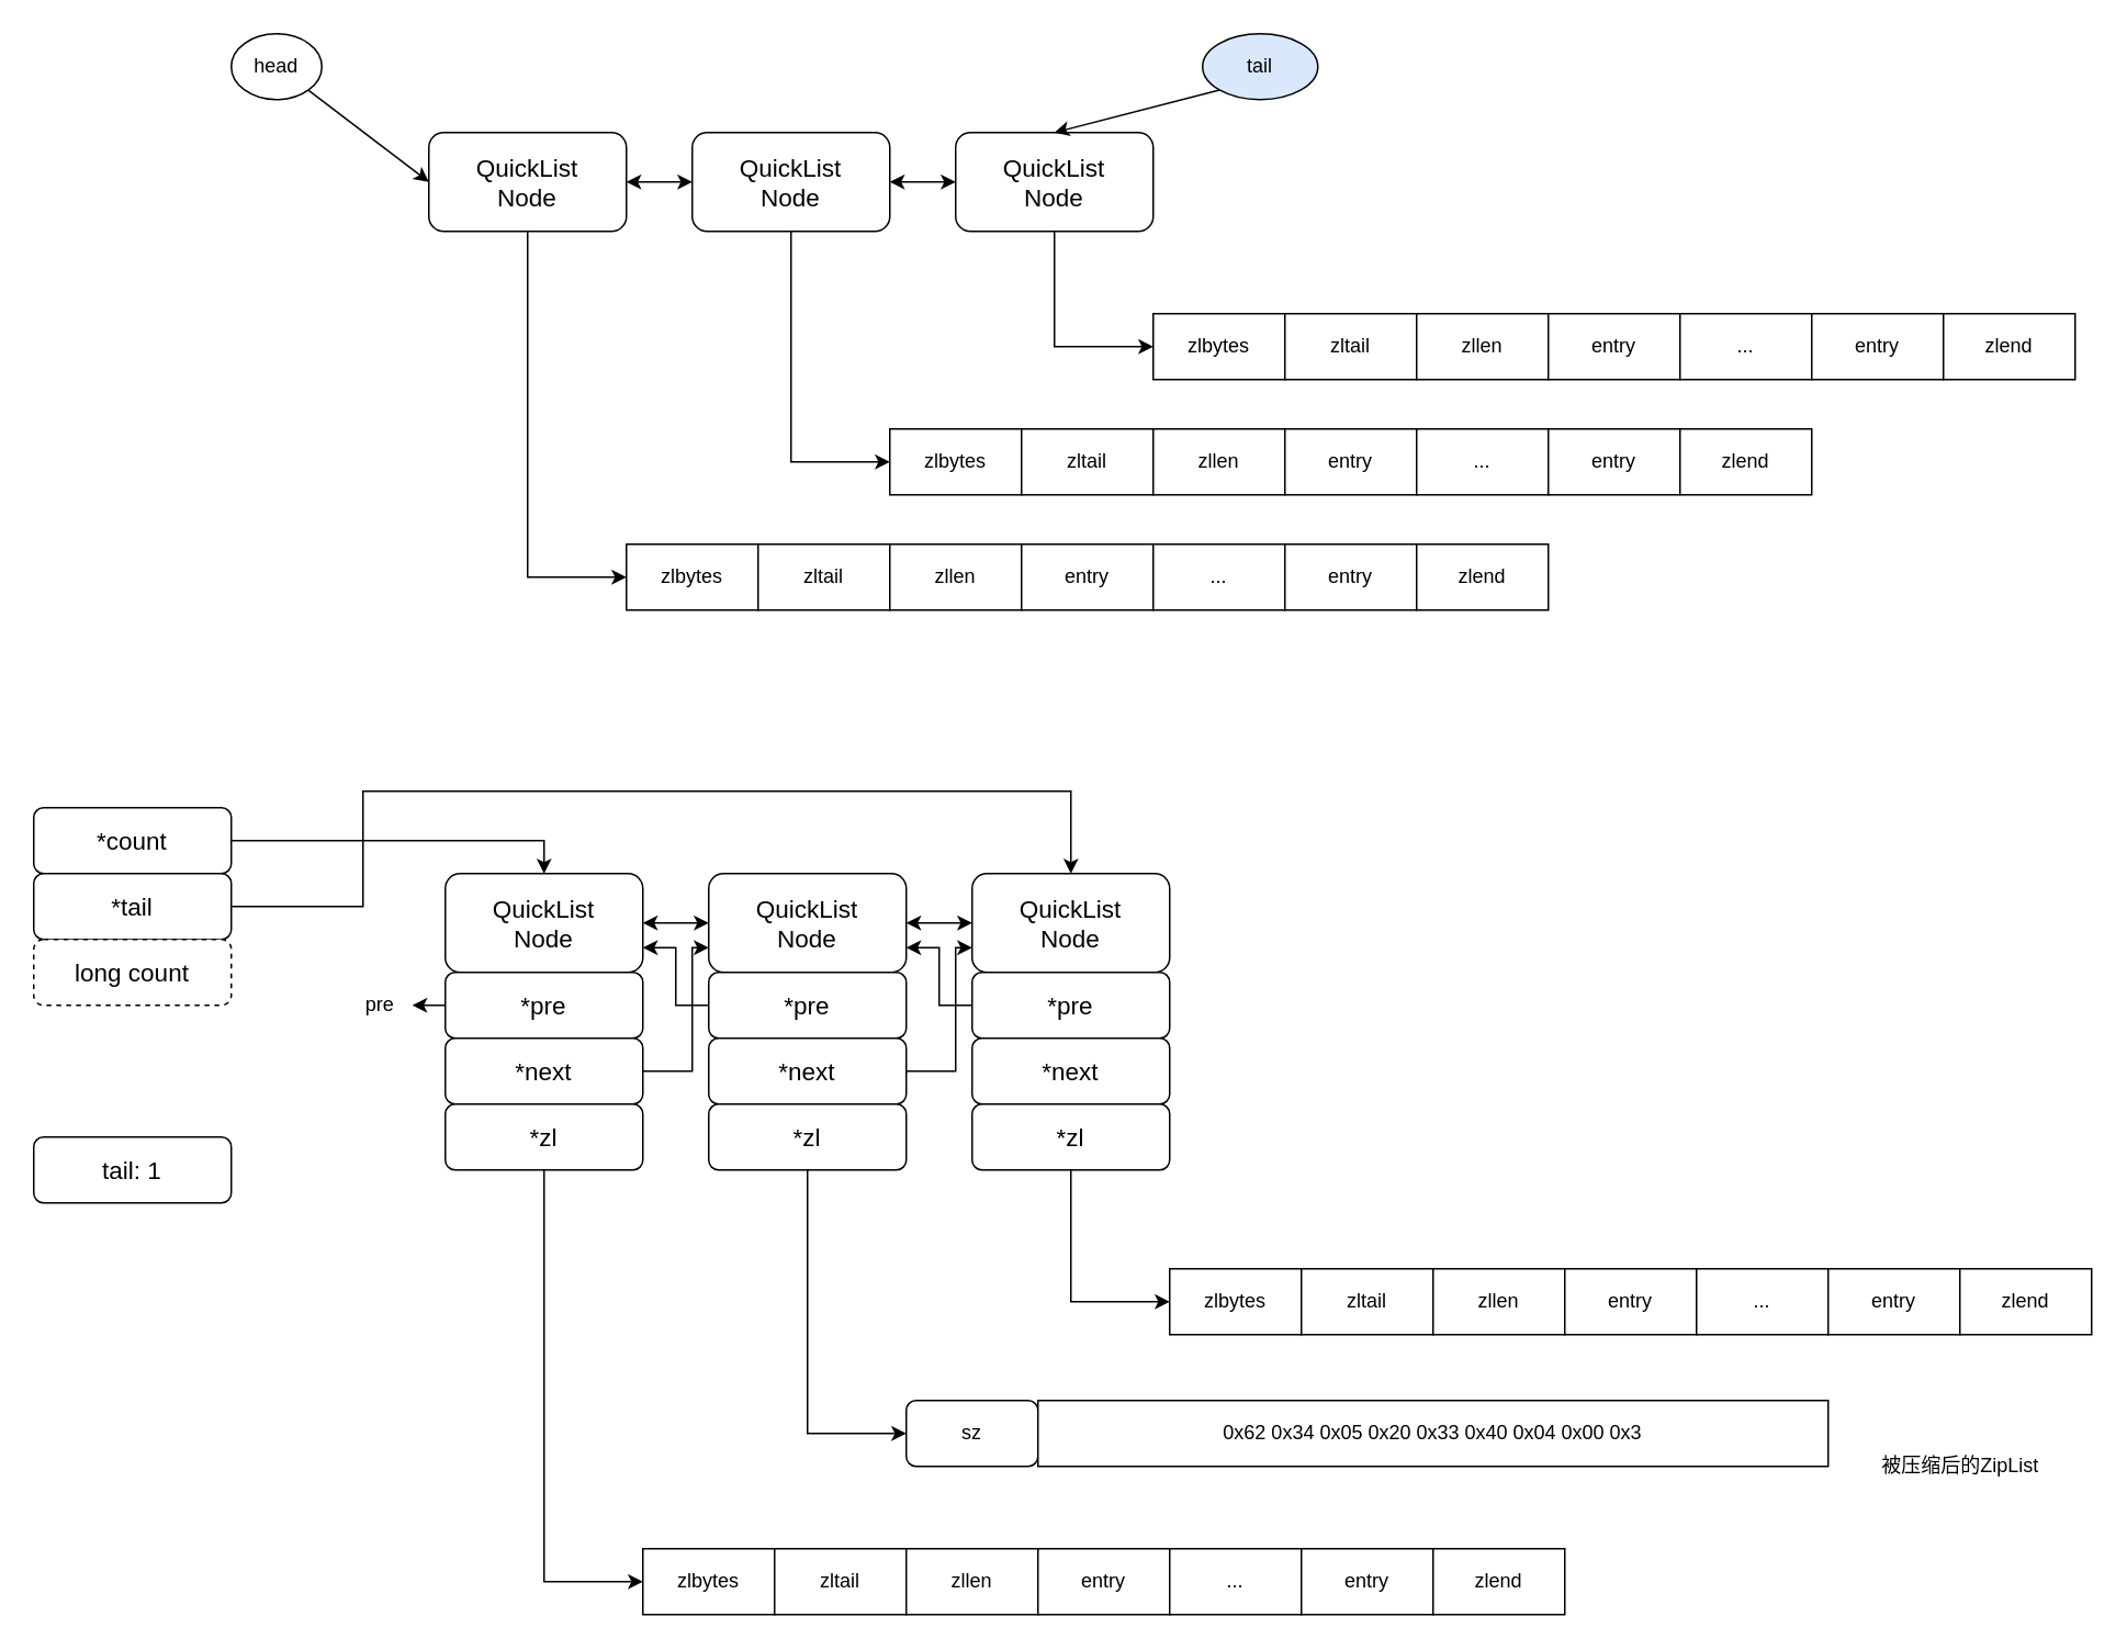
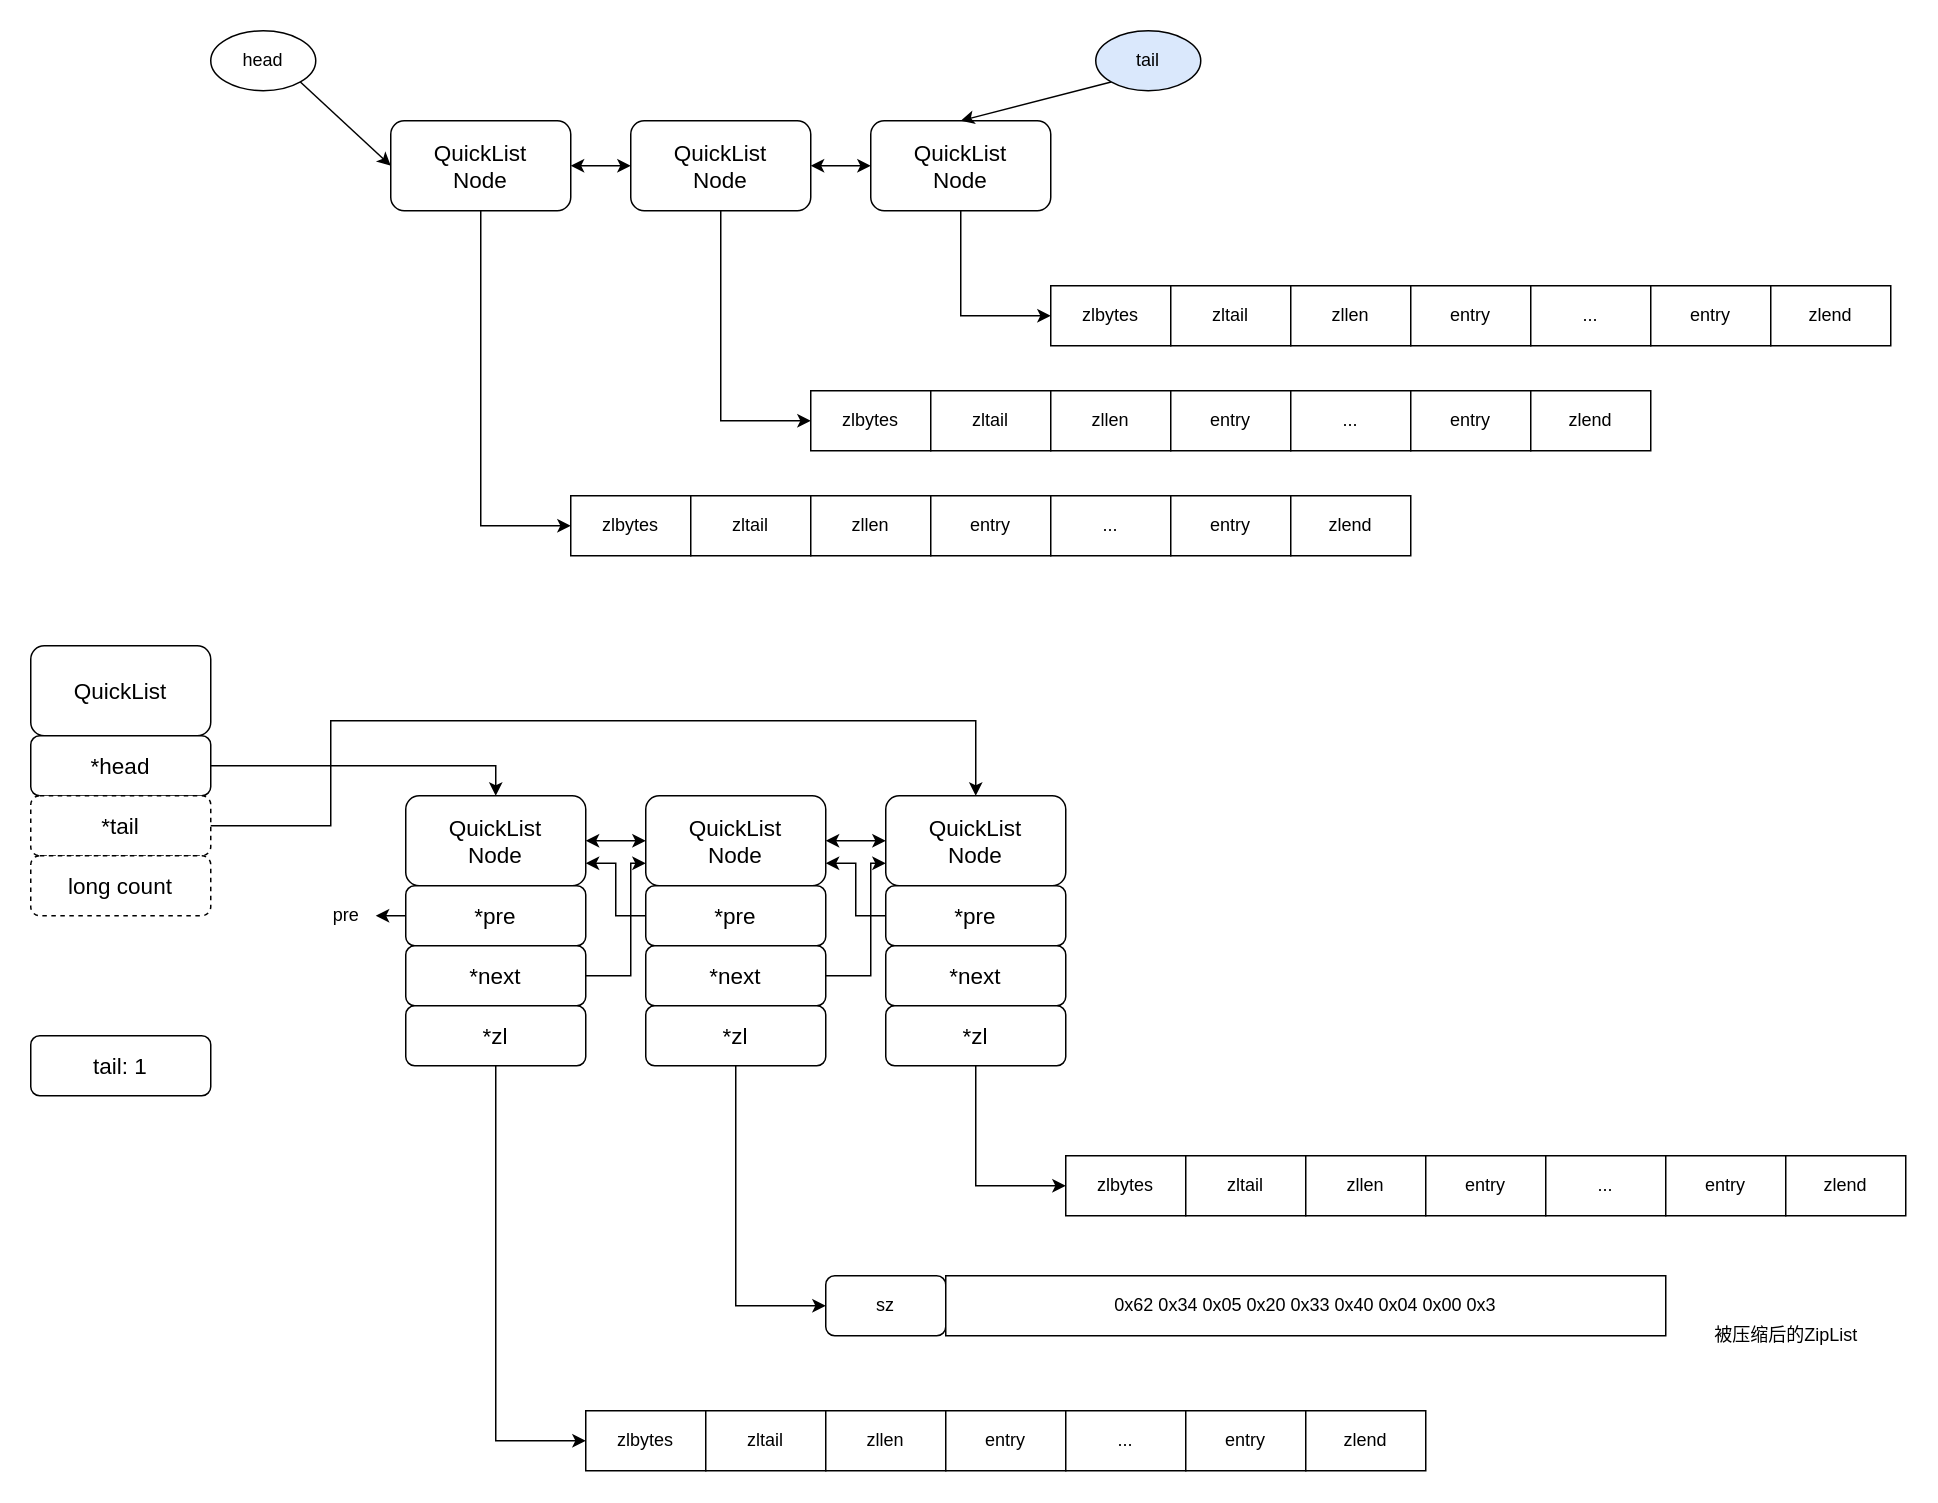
- <mxCell id="37" value="head" style="ellipse;whiteSpace=wrap;html=1;" vertex="1" parent="1"><mxGeometry x="140" y="20" width="55" height="40" as="geometry" /></mxCell>
+ <mxCell id="37" value="head" style="ellipse;whiteSpace=wrap;html=1;" vertex="1" parent="1"><mxGeometry y="20" width="70" height="40" as="geometry" x="140" /></mxCell>
+ <mxCell id="81" value="QuickList" style="rounded=1;whiteSpace=wrap;html=1;fontSize=15;" vertex="1" parent="80"><mxGeometry width="120" height="60" as="geometry" /></mxCell>
- <mxCell id="82" value="*count" style="rounded=1;whiteSpace=wrap;html=1;fontSize=15;" vertex="1" parent="80"><mxGeometry y="60" width="120" height="40" as="geometry" /></mxCell>
+ <mxCell id="82" value="*head" style="rounded=1;whiteSpace=wrap;html=1;fontSize=15;" vertex="1" parent="80"><mxGeometry y="60" width="120" height="40" as="geometry" /></mxCell>
- <mxCell id="83" value="*tail" style="rounded=1;whiteSpace=wrap;html=1;fontSize=15;" vertex="1" parent="80"><mxGeometry y="100" width="120" height="40" as="geometry" /></mxCell>
+ <mxCell id="83" value="*tail" style="rounded=1;whiteSpace=wrap;html=1;fontSize=15;dashed=1;" vertex="1" parent="80"><mxGeometry y="100" width="120" height="40" as="geometry" /></mxCell>
